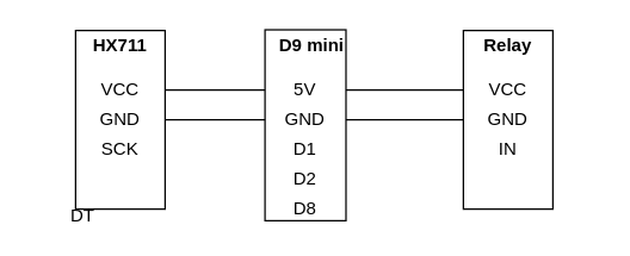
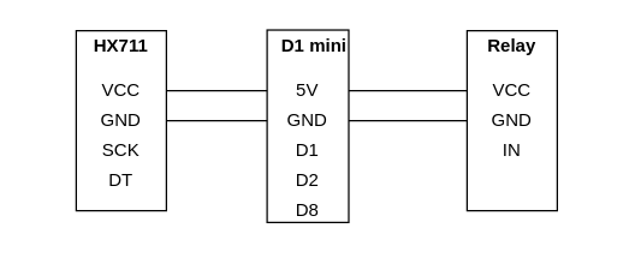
- <mxCell id="12" value="D9 mini" style="text;html=1;strokeColor=none;fillColor=none;align=center;verticalAlign=middle;whiteSpace=wrap;rounded=0;fontStyle=1" vertex="1" parent="1"><mxGeometry x="177.61" y="20" width="60.62" height="20" as="geometry" /></mxCell>
+ <mxCell id="12" value="D1 mini" style="text;html=1;strokeColor=none;fillColor=none;align=center;verticalAlign=middle;whiteSpace=wrap;rounded=0;fontStyle=1" vertex="1" parent="1"><mxGeometry x="177.61" y="20" width="60.62" height="20" as="geometry" /></mxCell>
- <mxCell id="23" value="DT" style="text;html=1;strokeColor=none;fillColor=none;align=center;verticalAlign=middle;whiteSpace=wrap;rounded=0;" vertex="1" parent="1"><mxGeometry x="35" y="135" width="40" height="20" as="geometry" /></mxCell>
+ <mxCell id="23" value="DT" style="text;html=1;strokeColor=none;fillColor=none;align=center;verticalAlign=middle;whiteSpace=wrap;rounded=0;" vertex="1" parent="1"><mxGeometry x="60" y="110" width="40" height="20" as="geometry" /></mxCell>
